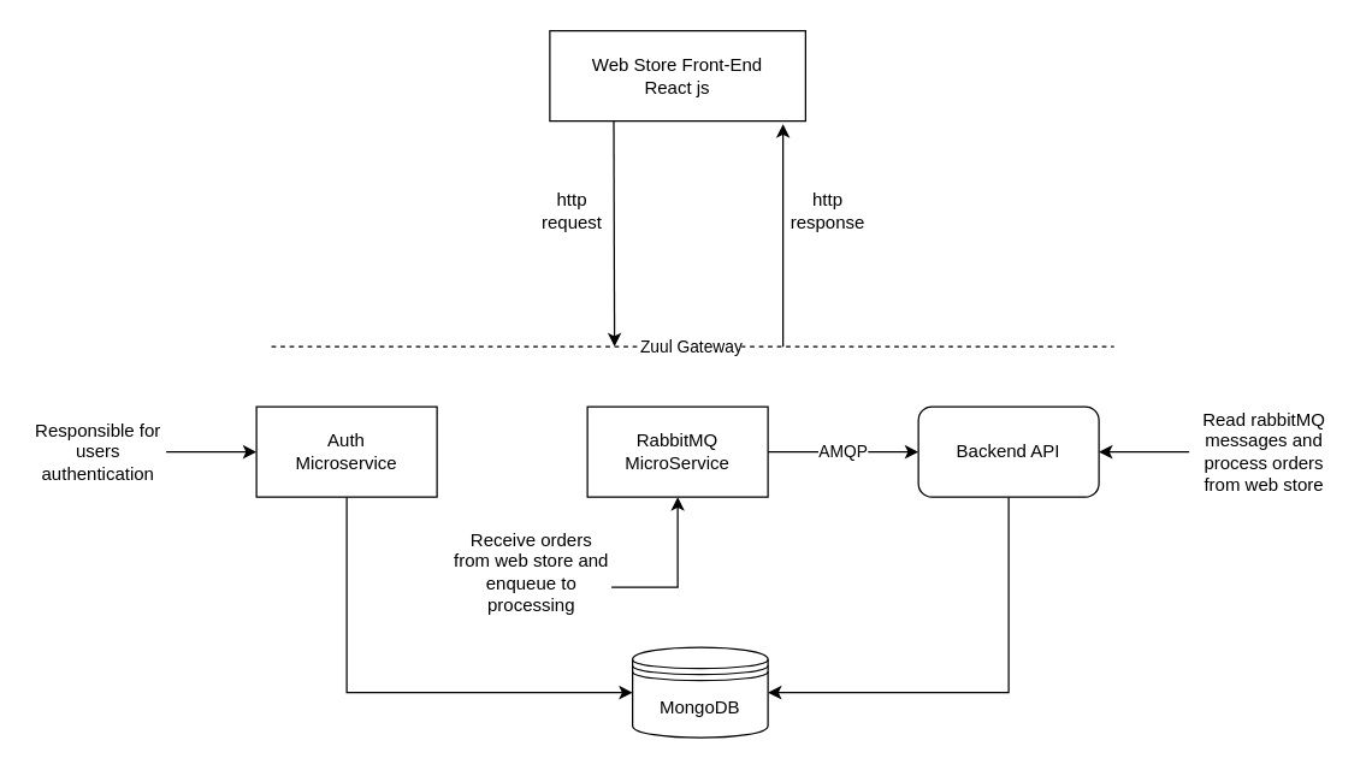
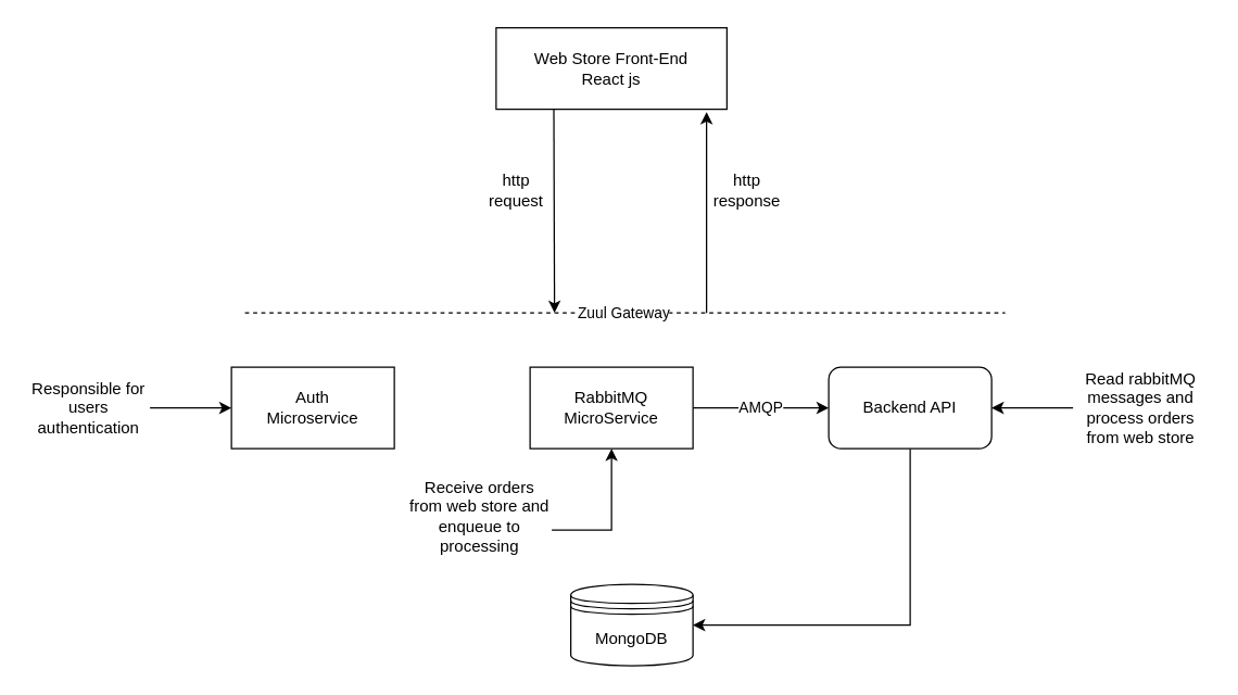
- <mxCell id="8" style="edgeStyle=orthogonalEdgeStyle;rounded=0;orthogonalLoop=1;jettySize=auto;html=1;exitX=0.5;exitY=1;exitDx=0;exitDy=0;entryX=0;entryY=0.5;entryDx=0;entryDy=0;" edge="1" parent="1" source="9" target="10"><mxGeometry relative="1" as="geometry"><mxPoint x="300" y="470" as="targetPoint" /></mxGeometry></mxCell>
